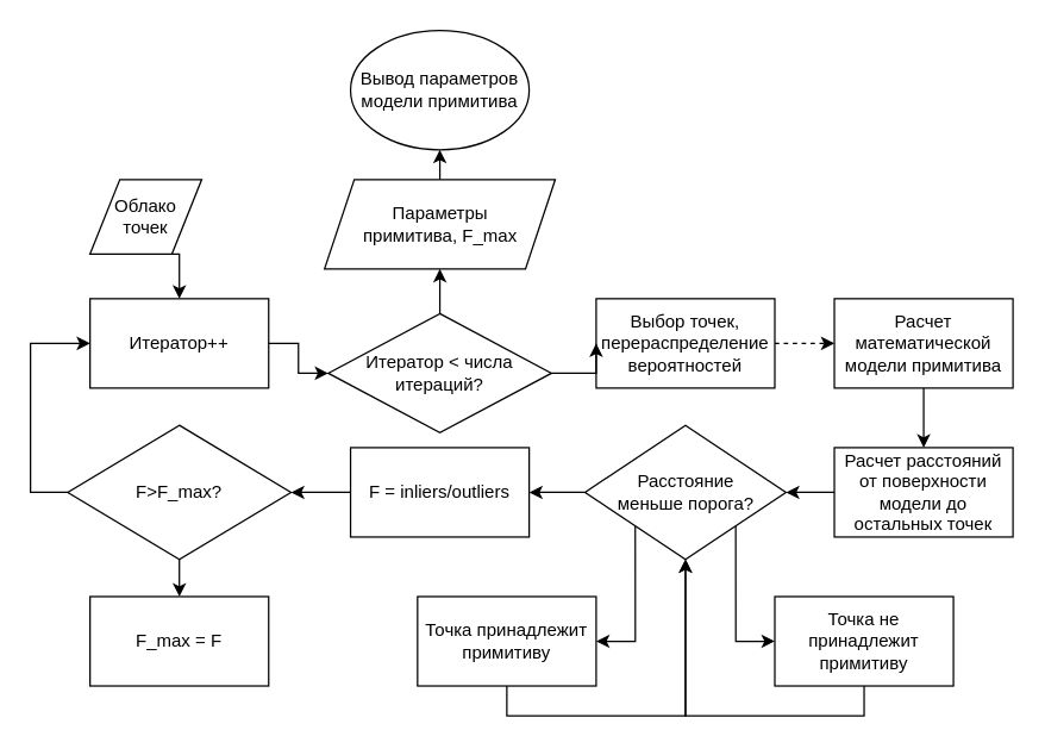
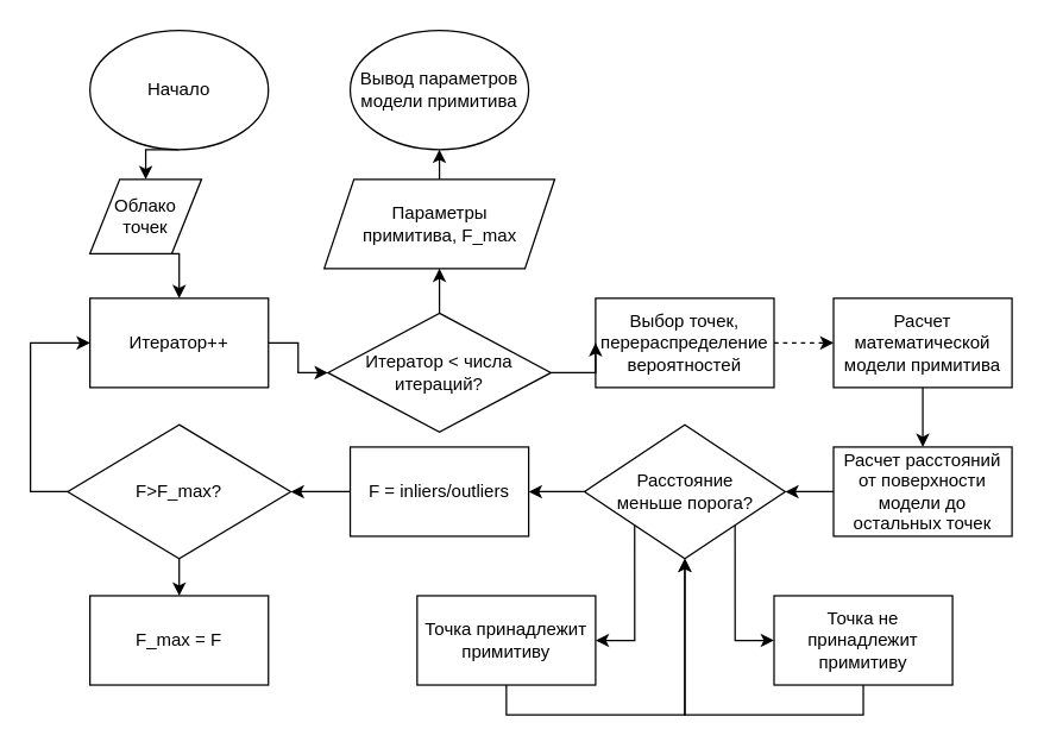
+ <mxCell id="3" value="Начало" style="ellipse;whiteSpace=wrap;html=1;" parent="1" vertex="1"><mxGeometry x="60" y="20" width="120" height="80" as="geometry" /></mxCell>
+ <mxCell id="2" style="edgeStyle=orthogonalEdgeStyle;rounded=0;orthogonalLoop=1;jettySize=auto;html=1;exitX=0.5;exitY=1;exitDx=0;exitDy=0;entryX=0.5;entryY=0;entryDx=0;entryDy=0;" edge="1" parent="1" source="3" target="31"><mxGeometry relative="1" as="geometry" /></mxCell>
